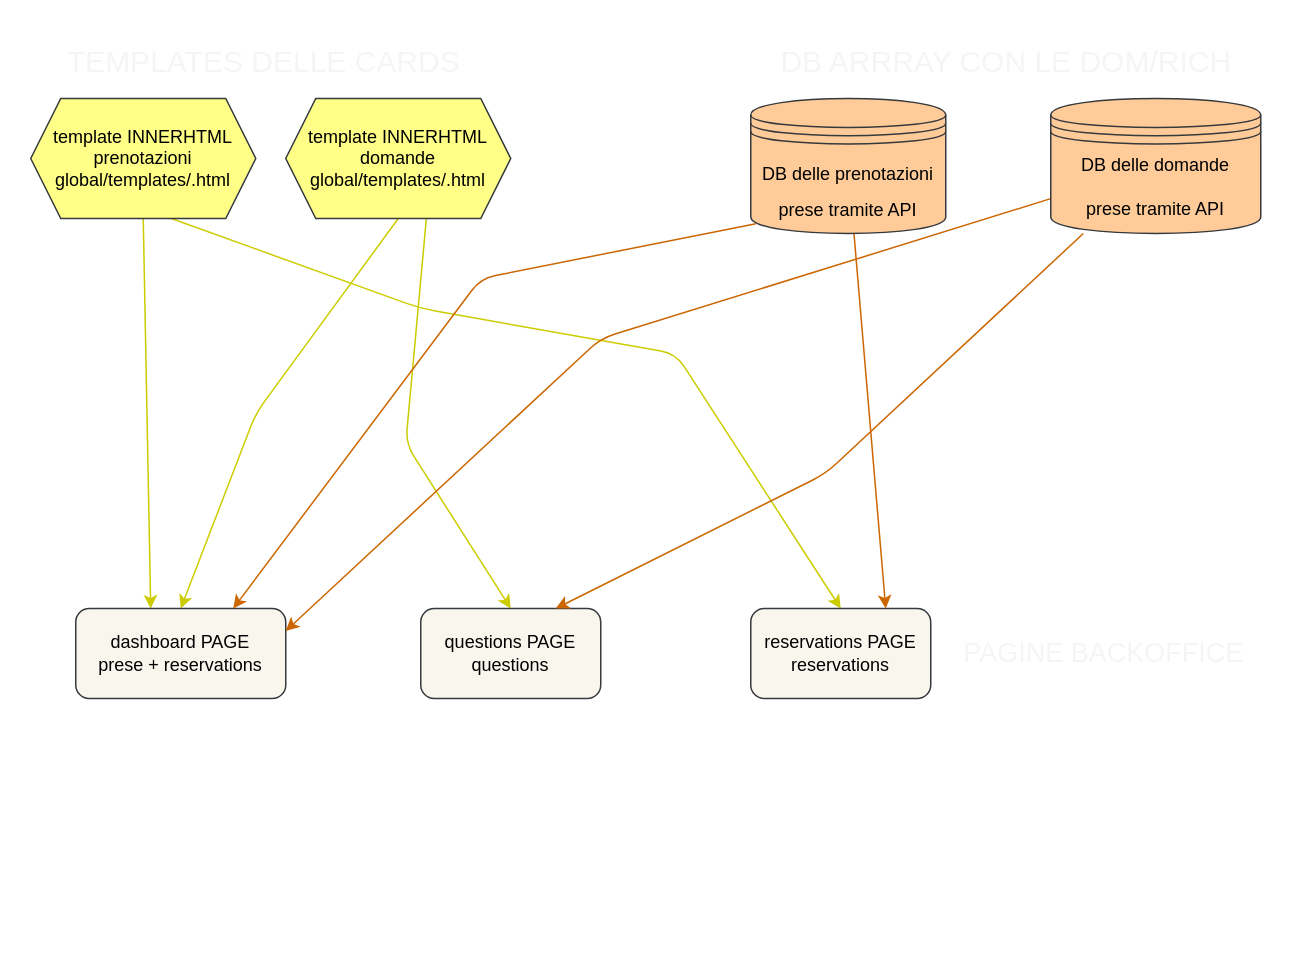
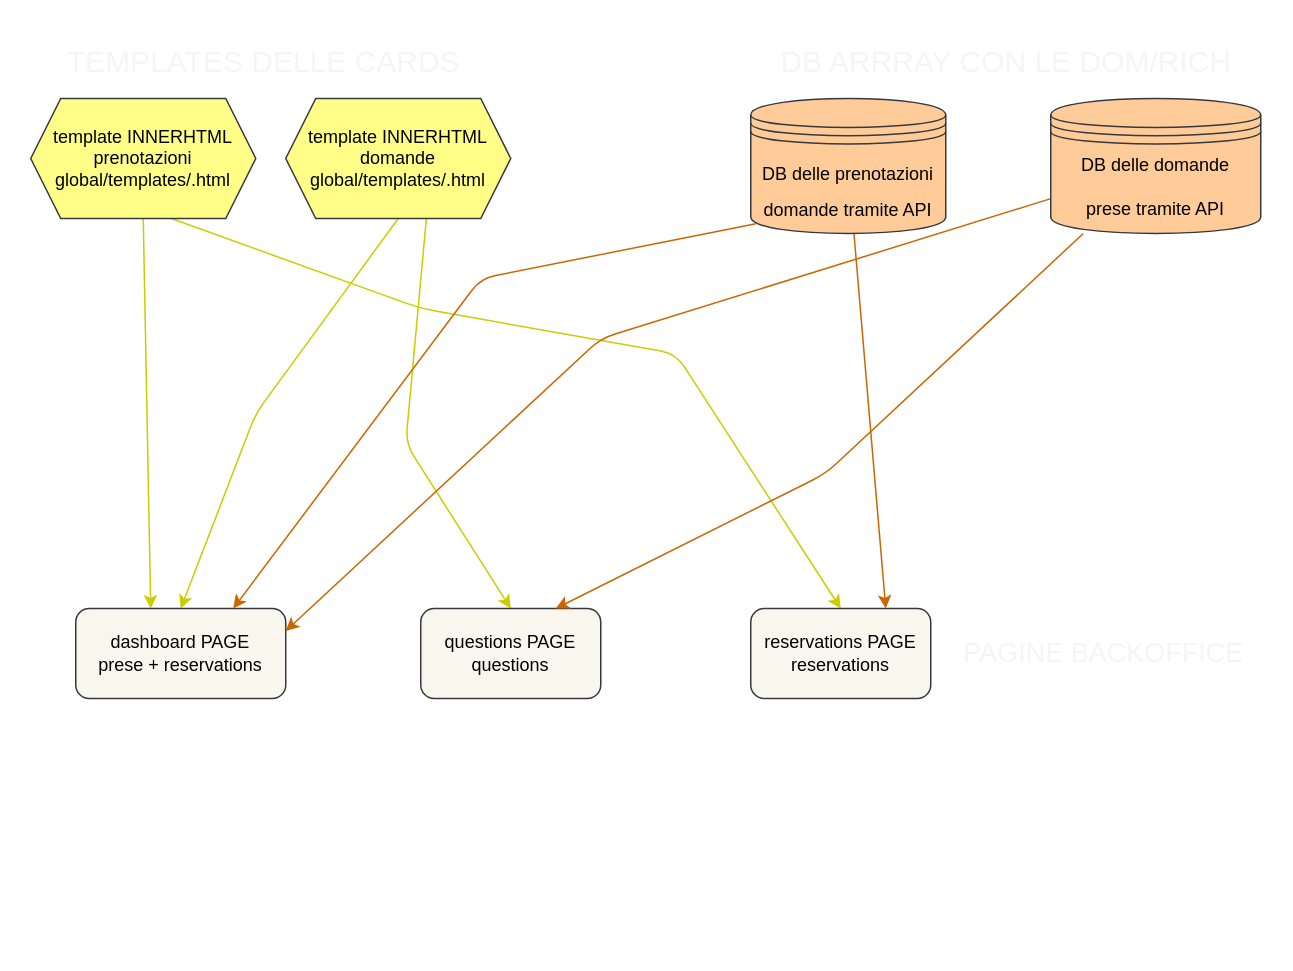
- <mxCell id="17" value="&lt;span style=&quot;color: rgb(0, 0, 0); font-size: 12px;&quot;&gt;DB delle prenotazioni&lt;br&gt;&lt;/span&gt;&lt;span style=&quot;color: rgb(0, 0, 0); font-size: 12px;&quot;&gt;prese tramite API&lt;/span&gt;" style="shape=datastore;whiteSpace=wrap;html=1;fontSize=20;fillColor=#ffcc99;strokeColor=#36393d;" parent="1" vertex="1"><mxGeometry x="500" y="65" width="130" height="90" as="geometry" /></mxCell>
+ <mxCell id="17" value="&lt;span style=&quot;color: rgb(0, 0, 0); font-size: 12px;&quot;&gt;DB delle prenotazioni&lt;br&gt;&lt;/span&gt;&lt;span style=&quot;color: rgb(0, 0, 0); font-size: 12px;&quot;&gt;domande tramite API&lt;/span&gt;" style="shape=datastore;whiteSpace=wrap;html=1;fontSize=20;fillColor=#ffcc99;strokeColor=#36393d;" parent="1" vertex="1"><mxGeometry x="500" y="65" width="130" height="90" as="geometry" /></mxCell>
